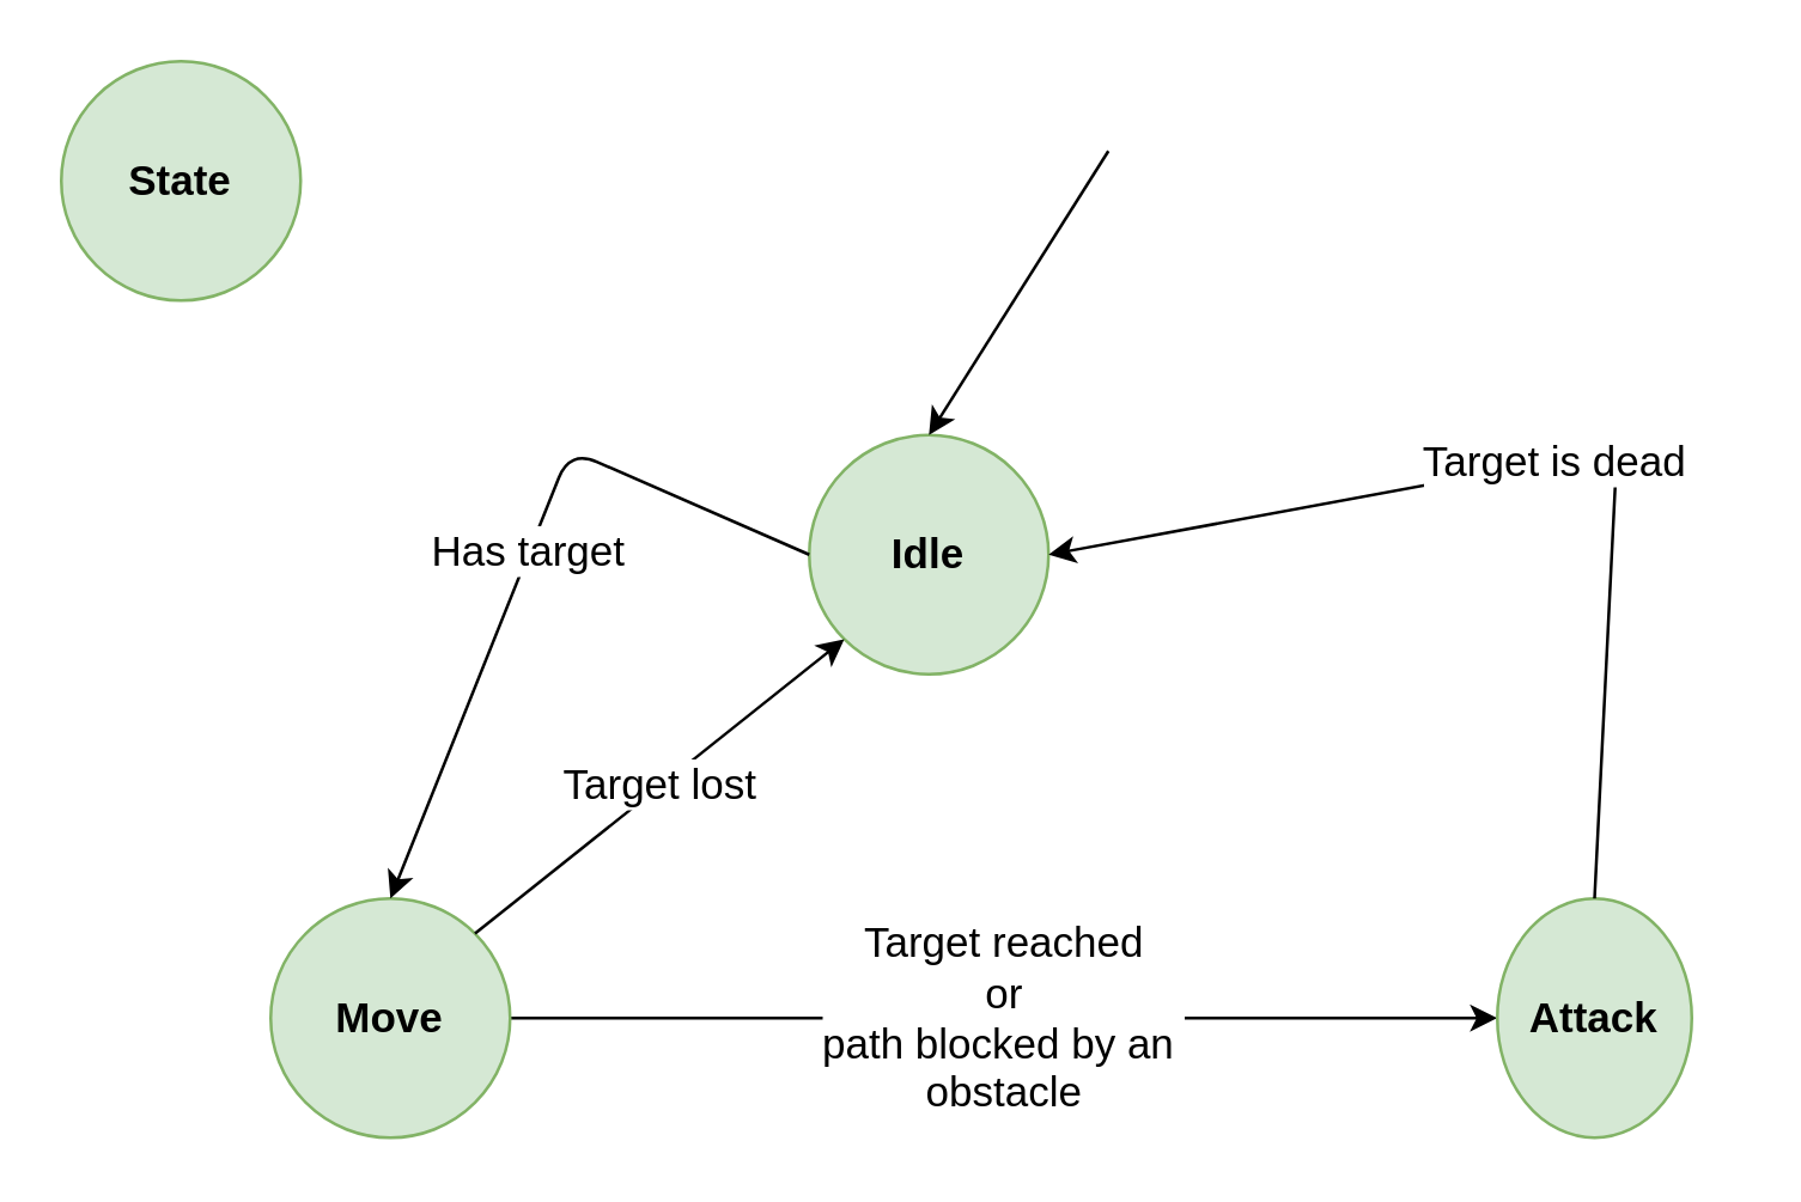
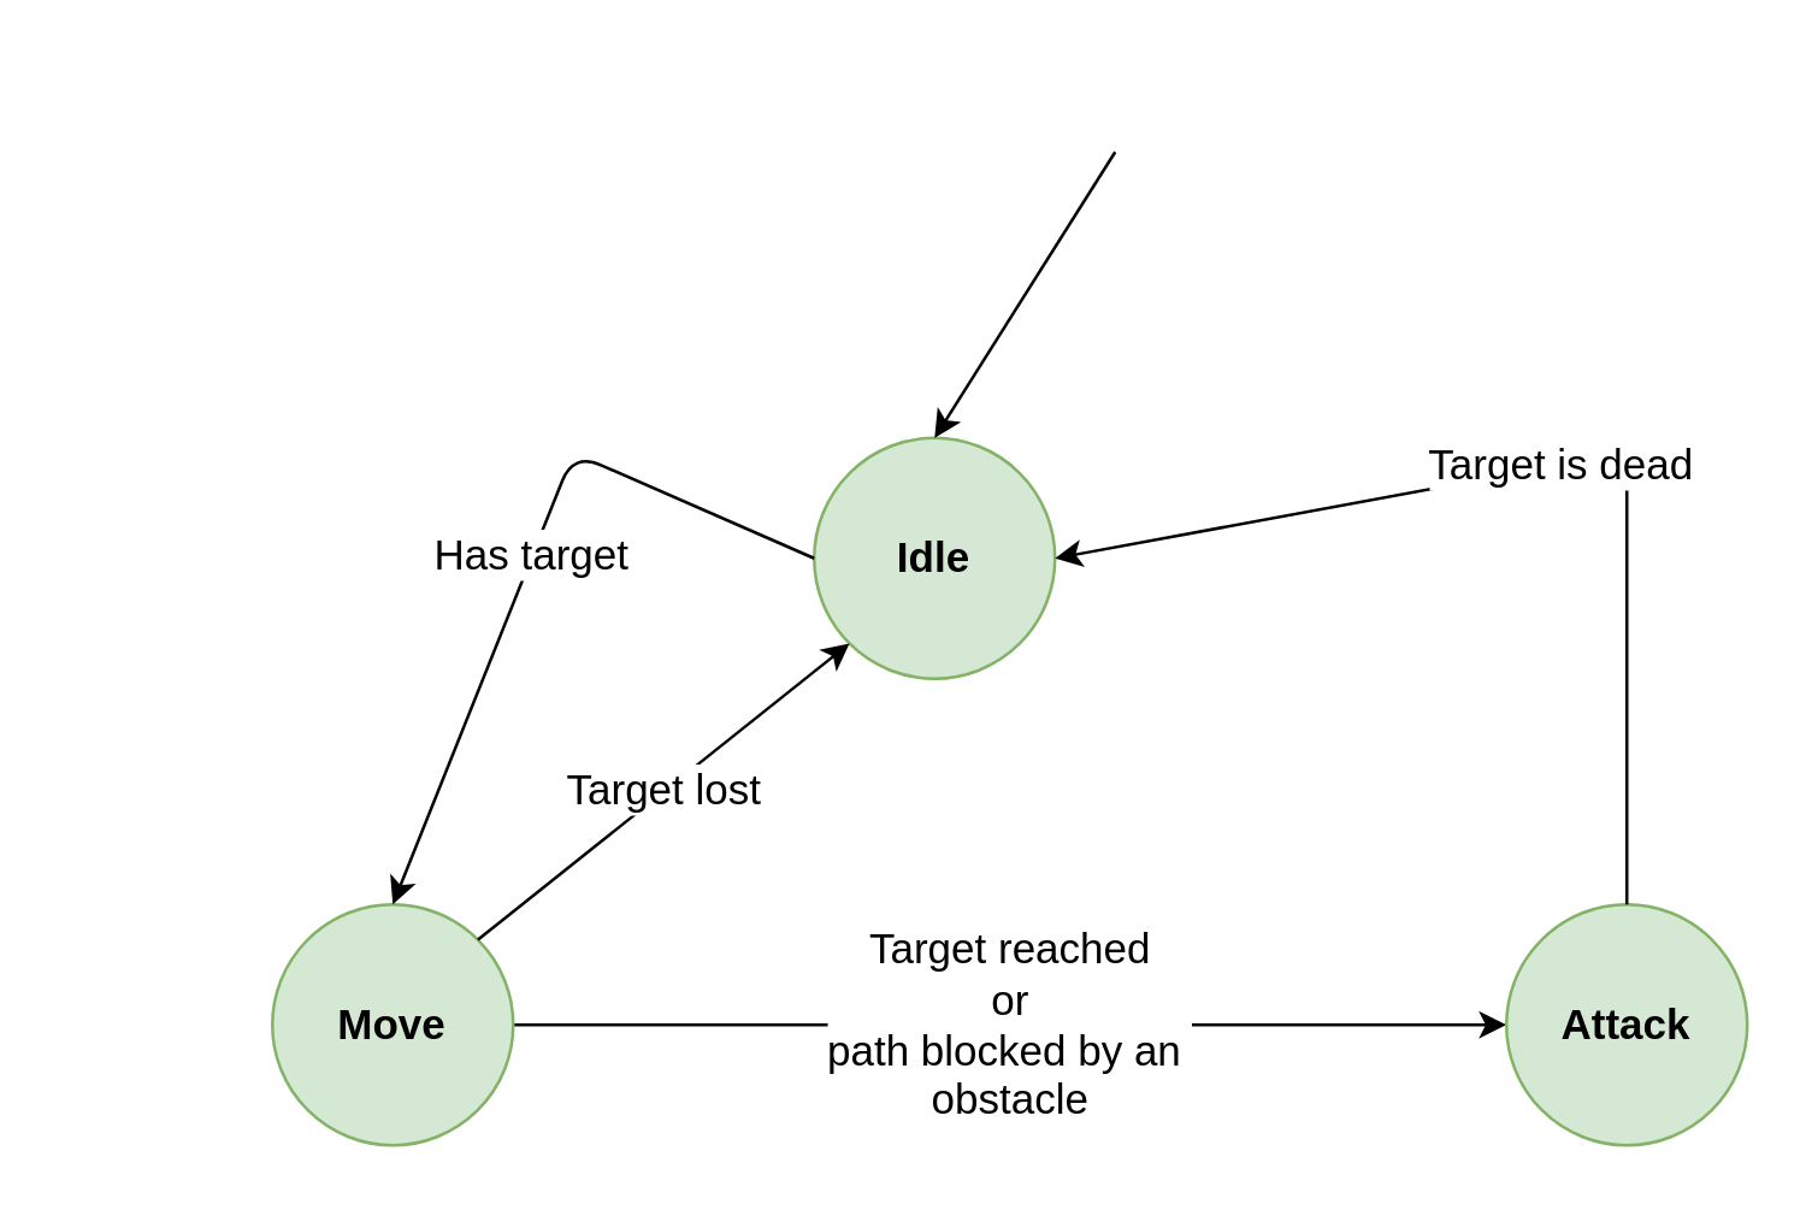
- <mxCell id="2" value="State" style="ellipse;whiteSpace=wrap;html=1;fillColor=#d5e8d4;strokeColor=#82b366;fontSize=14;fontStyle=1" vertex="1" parent="1"><mxGeometry x="20" y="20" width="80" height="80" as="geometry" /></mxCell>
- <mxCell id="8" value="Attack" style="ellipse;whiteSpace=wrap;html=1;fillColor=#d5e8d4;strokeColor=#82b366;fontSize=14;fontStyle=1" vertex="1" parent="1"><mxGeometry x="500" y="300" width="65" height="80" as="geometry" /></mxCell>
+ <mxCell id="8" value="Attack" style="ellipse;whiteSpace=wrap;html=1;fillColor=#d5e8d4;strokeColor=#82b366;fontSize=14;fontStyle=1" vertex="1" parent="1"><mxGeometry x="500" y="300" width="80" height="80" as="geometry" /></mxCell>
